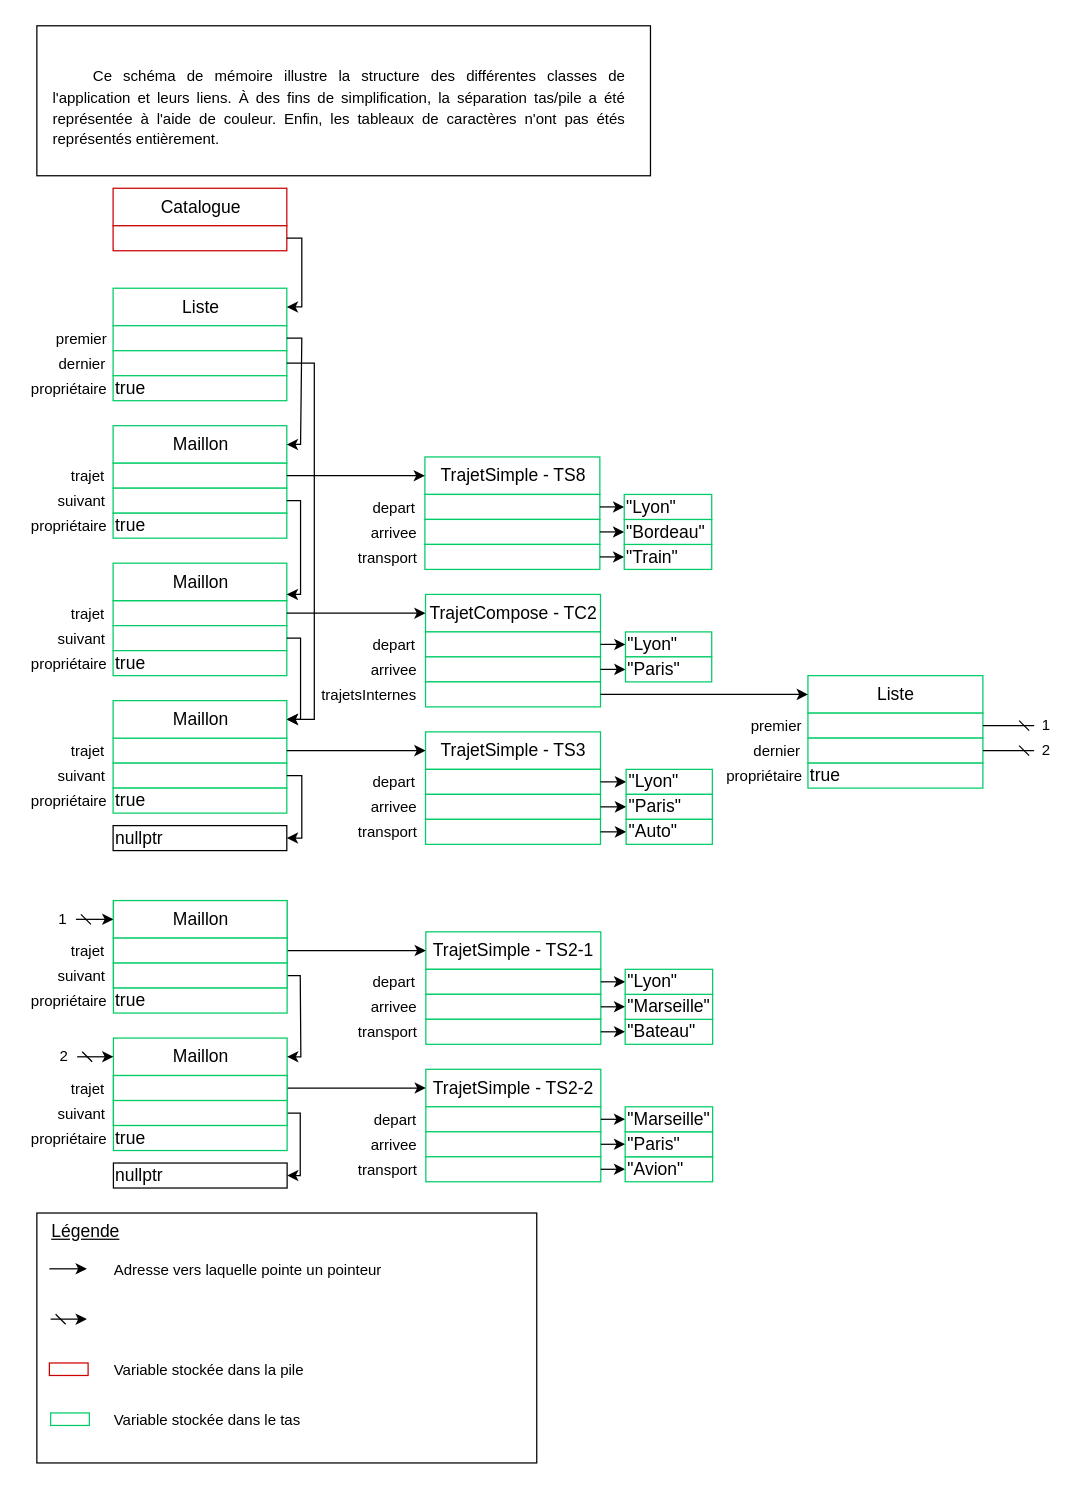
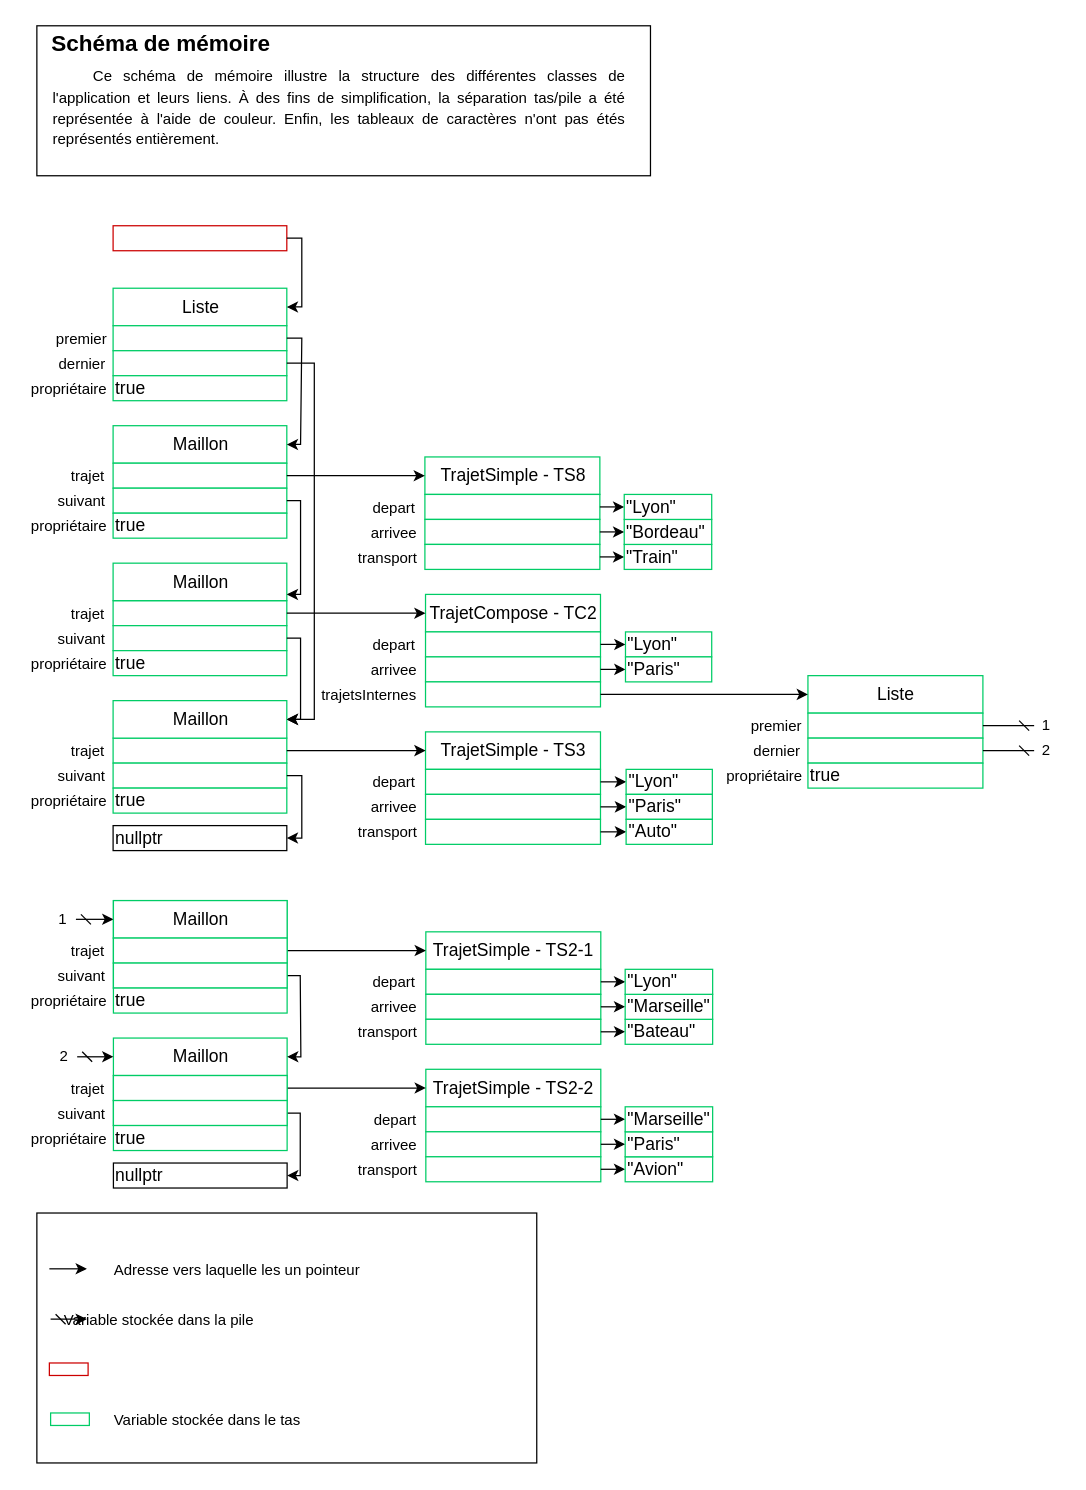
+ <mxCell id="51" value="&lt;b&gt;&lt;font style=&quot;font-size: 18px;&quot;&gt;Schéma de mémoire&lt;br&gt;&lt;/font&gt;&lt;/b&gt;" style="text;html=1;strokeColor=none;fillColor=none;align=left;verticalAlign=middle;whiteSpace=wrap;rounded=0;fontSize=12;" parent="1" vertex="1"><mxGeometry x="39" y="20" width="230" height="30" as="geometry" /></mxCell>
- <mxCell id="31" value="&lt;div align=&quot;center&quot;&gt;Catalogue&lt;/div&gt;" style="html=1;fontSize=14;align=center;strokeColor=#CC0000;" parent="1" vertex="1"><mxGeometry x="90" y="150" width="139" height="30" as="geometry" /></mxCell>
- <mxCell id="54" value="&lt;font style=&quot;font-size: 14px;&quot;&gt;&lt;u&gt;Légende&lt;br&gt;&lt;/u&gt;&lt;/font&gt;" style="text;html=1;strokeColor=none;fillColor=none;align=left;verticalAlign=middle;whiteSpace=wrap;rounded=0;fontSize=12;" parent="1" vertex="1"><mxGeometry x="39" y="970" width="230" height="30" as="geometry" /></mxCell>
- <mxCell id="56" value="&lt;font style=&quot;font-size: 12px;&quot;&gt;Adresse vers laquelle pointe un pointeur&lt;br&gt;&lt;/font&gt;" style="text;html=1;strokeColor=none;fillColor=none;align=left;verticalAlign=middle;whiteSpace=wrap;rounded=0;fontSize=14;" parent="1" vertex="1"><mxGeometry x="89" y="1000" width="330" height="30" as="geometry" /></mxCell>
+ <mxCell id="56" value="&lt;font style=&quot;font-size: 12px;&quot;&gt;Adresse vers laquelle les un pointeur&lt;br&gt;&lt;/font&gt;" style="text;html=1;strokeColor=none;fillColor=none;align=left;verticalAlign=middle;whiteSpace=wrap;rounded=0;fontSize=14;" parent="1" vertex="1"><mxGeometry x="89" y="1000" width="330" height="30" as="geometry" /></mxCell>
- <mxCell id="135" value="&lt;font style=&quot;font-size: 12px;&quot;&gt;Variable stockée dans la pile&lt;br&gt;&lt;/font&gt;" style="text;html=1;strokeColor=none;fillColor=none;align=left;verticalAlign=middle;whiteSpace=wrap;rounded=0;fontSize=14;" parent="1" vertex="1"><mxGeometry x="89" y="1080" width="330" height="30" as="geometry" /></mxCell>
+ <mxCell id="135" value="&lt;font style=&quot;font-size: 12px;&quot;&gt;Variable stockée dans la pile&lt;br&gt;&lt;/font&gt;" style="text;html=1;strokeColor=none;fillColor=none;align=left;verticalAlign=middle;whiteSpace=wrap;rounded=0;fontSize=14;" parent="1" vertex="1"><mxGeometry x="49" y="1040" width="330" height="30" as="geometry" /></mxCell>
